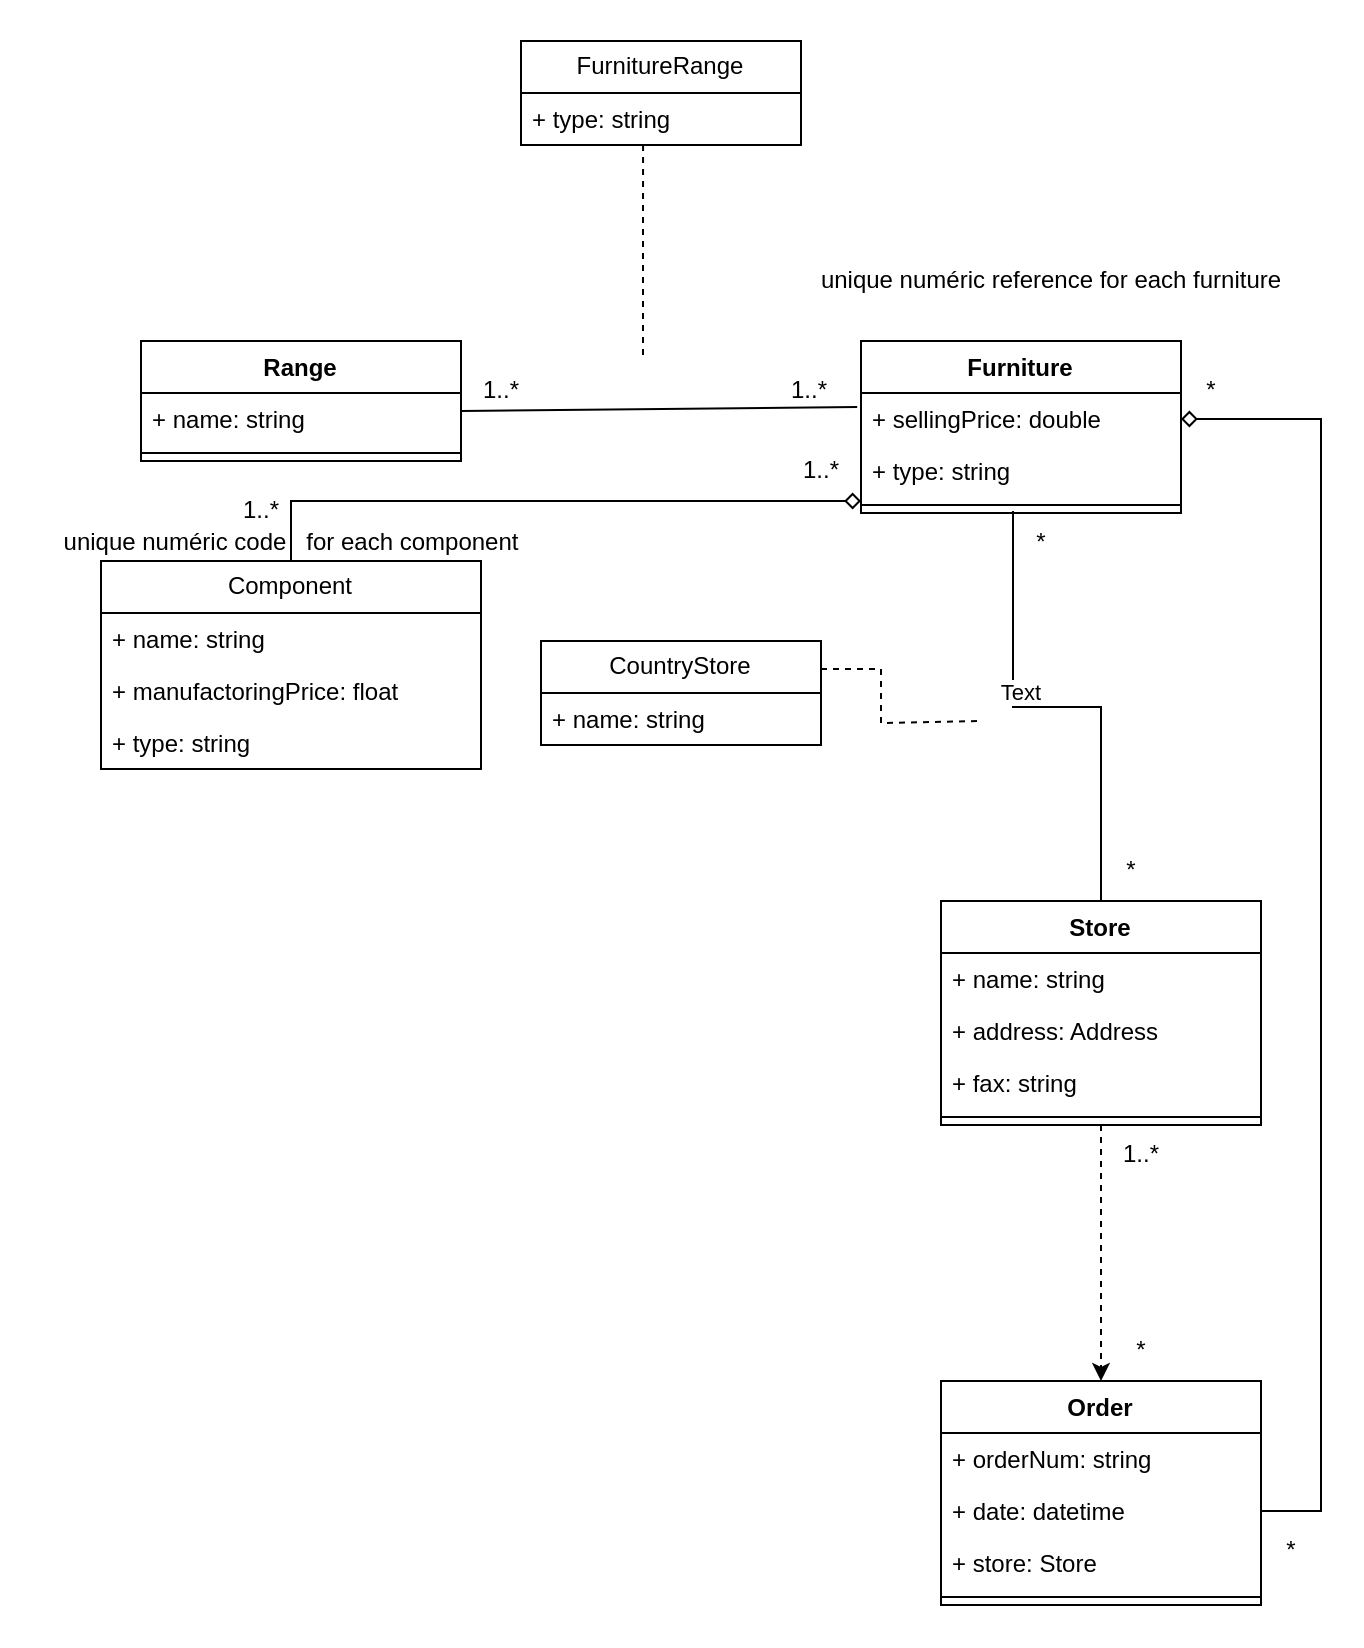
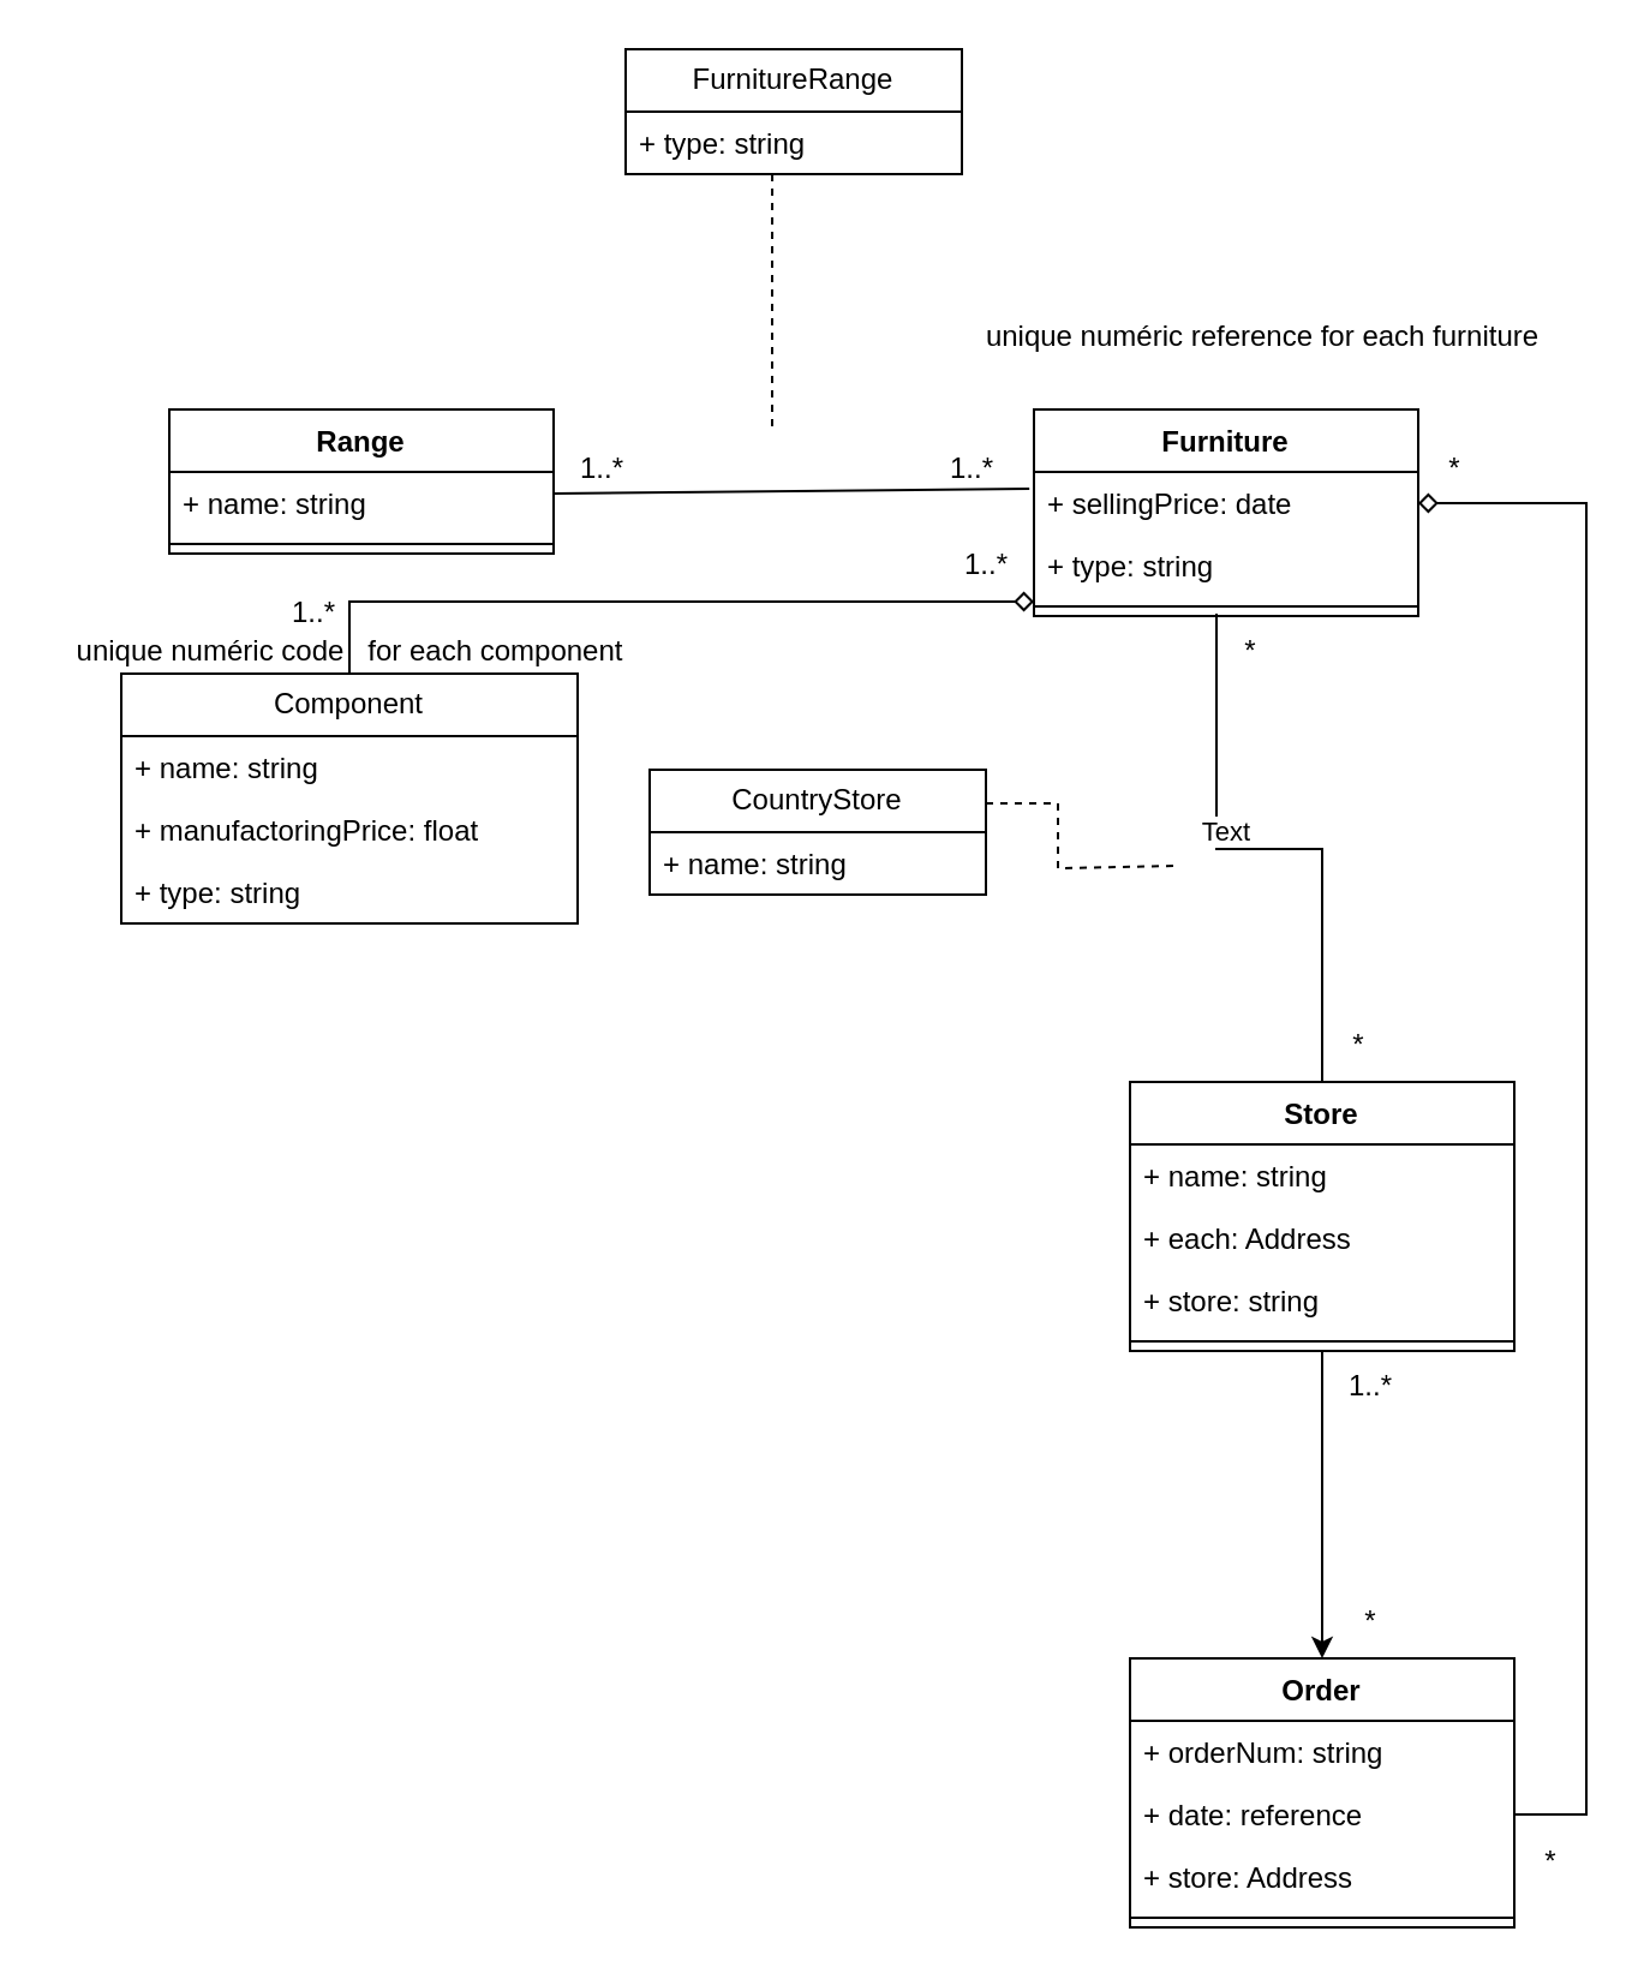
- <mxCell id="6" value="+ sellingPrice: double" style="text;strokeColor=none;fillColor=none;align=left;verticalAlign=top;spacingLeft=4;spacingRight=4;overflow=hidden;rotatable=0;points=[[0,0.5],[1,0.5]];portConstraint=eastwest;whiteSpace=wrap;html=1;" parent="5" vertex="1"><mxGeometry y="26" width="160" height="26" as="geometry" /></mxCell>
+ <mxCell id="6" value="+ sellingPrice: date" style="text;strokeColor=none;fillColor=none;align=left;verticalAlign=top;spacingLeft=4;spacingRight=4;overflow=hidden;rotatable=0;points=[[0,0.5],[1,0.5]];portConstraint=eastwest;whiteSpace=wrap;html=1;" parent="5" vertex="1"><mxGeometry y="26" width="160" height="26" as="geometry" /></mxCell>
- <mxCell id="20" value="+ address: Address" style="text;strokeColor=none;fillColor=none;align=left;verticalAlign=top;spacingLeft=4;spacingRight=4;overflow=hidden;rotatable=0;points=[[0,0.5],[1,0.5]];portConstraint=eastwest;whiteSpace=wrap;html=1;" vertex="1" parent="18"><mxGeometry y="52" width="160" height="26" as="geometry" /></mxCell>
+ <mxCell id="20" value="+ each: Address" style="text;strokeColor=none;fillColor=none;align=left;verticalAlign=top;spacingLeft=4;spacingRight=4;overflow=hidden;rotatable=0;points=[[0,0.5],[1,0.5]];portConstraint=eastwest;whiteSpace=wrap;html=1;" vertex="1" parent="18"><mxGeometry y="52" width="160" height="26" as="geometry" /></mxCell>
- <mxCell id="21" value="+ fax: string" style="text;strokeColor=none;fillColor=none;align=left;verticalAlign=top;spacingLeft=4;spacingRight=4;overflow=hidden;rotatable=0;points=[[0,0.5],[1,0.5]];portConstraint=eastwest;whiteSpace=wrap;html=1;" vertex="1" parent="18"><mxGeometry y="78" width="160" height="26" as="geometry" /></mxCell>
+ <mxCell id="21" value="+ store: string" style="text;strokeColor=none;fillColor=none;align=left;verticalAlign=top;spacingLeft=4;spacingRight=4;overflow=hidden;rotatable=0;points=[[0,0.5],[1,0.5]];portConstraint=eastwest;whiteSpace=wrap;html=1;" vertex="1" parent="18"><mxGeometry y="78" width="160" height="26" as="geometry" /></mxCell>
- <mxCell id="16" style="edgeStyle=orthogonalEdgeStyle;rounded=0;orthogonalLoop=1;jettySize=auto;html=1;entryX=0.5;entryY=0;entryDx=0;entryDy=0;dashed=1;" edge="1" parent="1" source="18" target="9"><mxGeometry relative="1" as="geometry" /></mxCell>
+ <mxCell id="16" style="edgeStyle=orthogonalEdgeStyle;rounded=0;orthogonalLoop=1;jettySize=auto;html=1;entryX=0.5;entryY=0;entryDx=0;entryDy=0;" edge="1" parent="1" source="18" target="9"><mxGeometry relative="1" as="geometry" /></mxCell>
- <mxCell id="11" value="+ date: datetime" style="text;strokeColor=none;fillColor=none;align=left;verticalAlign=top;spacingLeft=4;spacingRight=4;overflow=hidden;rotatable=0;points=[[0,0.5],[1,0.5]];portConstraint=eastwest;whiteSpace=wrap;html=1;" vertex="1" parent="9"><mxGeometry y="52" width="160" height="26" as="geometry" /></mxCell>
+ <mxCell id="11" value="+ date: reference" style="text;strokeColor=none;fillColor=none;align=left;verticalAlign=top;spacingLeft=4;spacingRight=4;overflow=hidden;rotatable=0;points=[[0,0.5],[1,0.5]];portConstraint=eastwest;whiteSpace=wrap;html=1;" vertex="1" parent="9"><mxGeometry y="52" width="160" height="26" as="geometry" /></mxCell>
- <mxCell id="12" value="+ store: Store" style="text;strokeColor=none;fillColor=none;align=left;verticalAlign=top;spacingLeft=4;spacingRight=4;overflow=hidden;rotatable=0;points=[[0,0.5],[1,0.5]];portConstraint=eastwest;whiteSpace=wrap;html=1;" vertex="1" parent="9"><mxGeometry y="78" width="160" height="26" as="geometry" /></mxCell>
+ <mxCell id="12" value="+ store: Address" style="text;strokeColor=none;fillColor=none;align=left;verticalAlign=top;spacingLeft=4;spacingRight=4;overflow=hidden;rotatable=0;points=[[0,0.5],[1,0.5]];portConstraint=eastwest;whiteSpace=wrap;html=1;" vertex="1" parent="9"><mxGeometry y="78" width="160" height="26" as="geometry" /></mxCell>
